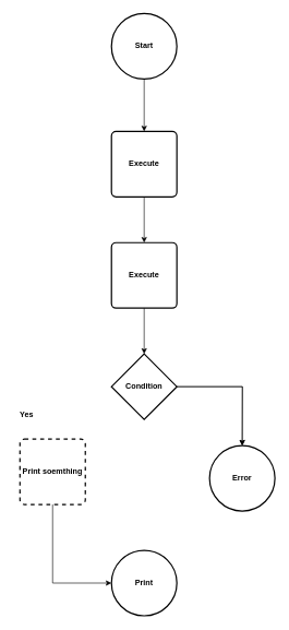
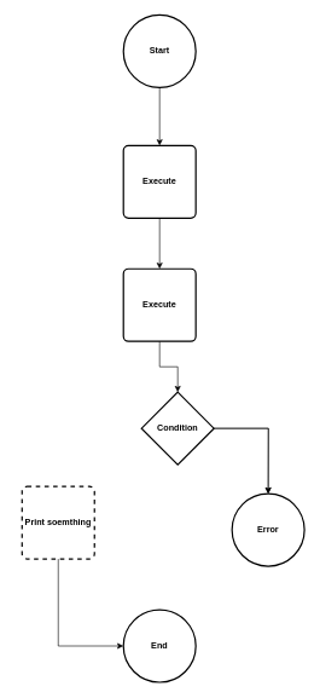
- <mxCell id="9" value="&lt;b&gt;Condition&lt;/b&gt;" style="strokeWidth=2;html=1;shape=mxgraph.flowchart.decision;whiteSpace=wrap;" vertex="1" parent="1"><mxGeometry x="170" y="540" width="100" height="100" as="geometry" /></mxCell>
+ <mxCell id="9" value="&lt;b&gt;Condition&lt;/b&gt;" style="strokeWidth=2;html=1;shape=mxgraph.flowchart.decision;whiteSpace=wrap;" vertex="1" parent="1"><mxGeometry x="195" y="540" width="100" height="100" as="geometry" /></mxCell>
- <mxCell id="15" value="&lt;b&gt;Yes&lt;/b&gt;" style="text;html=1;align=center;verticalAlign=middle;resizable=0;points=[];autosize=1;strokeColor=none;fillColor=none;" vertex="1" parent="1"><mxGeometry x="20" y="618" width="40" height="30" as="geometry" /></mxCell>
- <mxCell id="11" value="&lt;b&gt;Print&lt;/b&gt;" style="strokeWidth=2;html=1;shape=mxgraph.flowchart.start_2;whiteSpace=wrap;" vertex="1" parent="1"><mxGeometry x="170" y="840" width="100" height="100" as="geometry" /></mxCell>
+ <mxCell id="11" value="&lt;b&gt;End&lt;/b&gt;" style="strokeWidth=2;html=1;shape=mxgraph.flowchart.start_2;whiteSpace=wrap;" vertex="1" parent="1"><mxGeometry x="170" y="840" width="100" height="100" as="geometry" /></mxCell>
